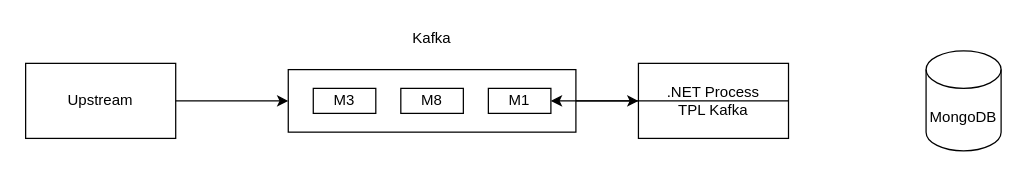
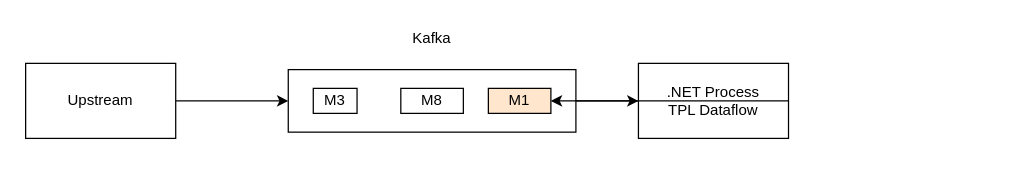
- <mxCell id="4" value="M3" style="rounded=0;whiteSpace=wrap;html=1;" vertex="1" parent="1"><mxGeometry x="250" y="70" width="50" height="20" as="geometry" /></mxCell>
+ <mxCell id="4" value="M3" style="rounded=0;whiteSpace=wrap;html=1;" vertex="1" parent="1"><mxGeometry x="250" y="70" width="35" height="20" as="geometry" /></mxCell>
- <mxCell id="6" value="M1" style="rounded=0;whiteSpace=wrap;html=1;" vertex="1" parent="1"><mxGeometry x="390" y="70" width="50" height="20" as="geometry" /></mxCell>
+ <mxCell id="6" value="M1" style="rounded=0;whiteSpace=wrap;html=1;fillColor=#ffe6cc;" vertex="1" parent="1"><mxGeometry x="390" y="70" width="50" height="20" as="geometry" /></mxCell>
- <mxCell id="8" value=".NET Process&lt;br&gt;TPL Kafka" style="rounded=0;whiteSpace=wrap;html=1;" vertex="1" parent="1"><mxGeometry x="510" y="50" width="120" height="60" as="geometry" /></mxCell>
+ <mxCell id="8" value=".NET Process&lt;br&gt;TPL Dataflow" style="rounded=0;whiteSpace=wrap;html=1;" vertex="1" parent="1"><mxGeometry x="510" y="50" width="120" height="60" as="geometry" /></mxCell>
- <mxCell id="9" value="MongoDB" style="shape=cylinder3;whiteSpace=wrap;html=1;boundedLbl=1;backgroundOutline=1;size=15;" vertex="1" parent="1"><mxGeometry x="740" y="40" width="60" height="80" as="geometry" /></mxCell>
